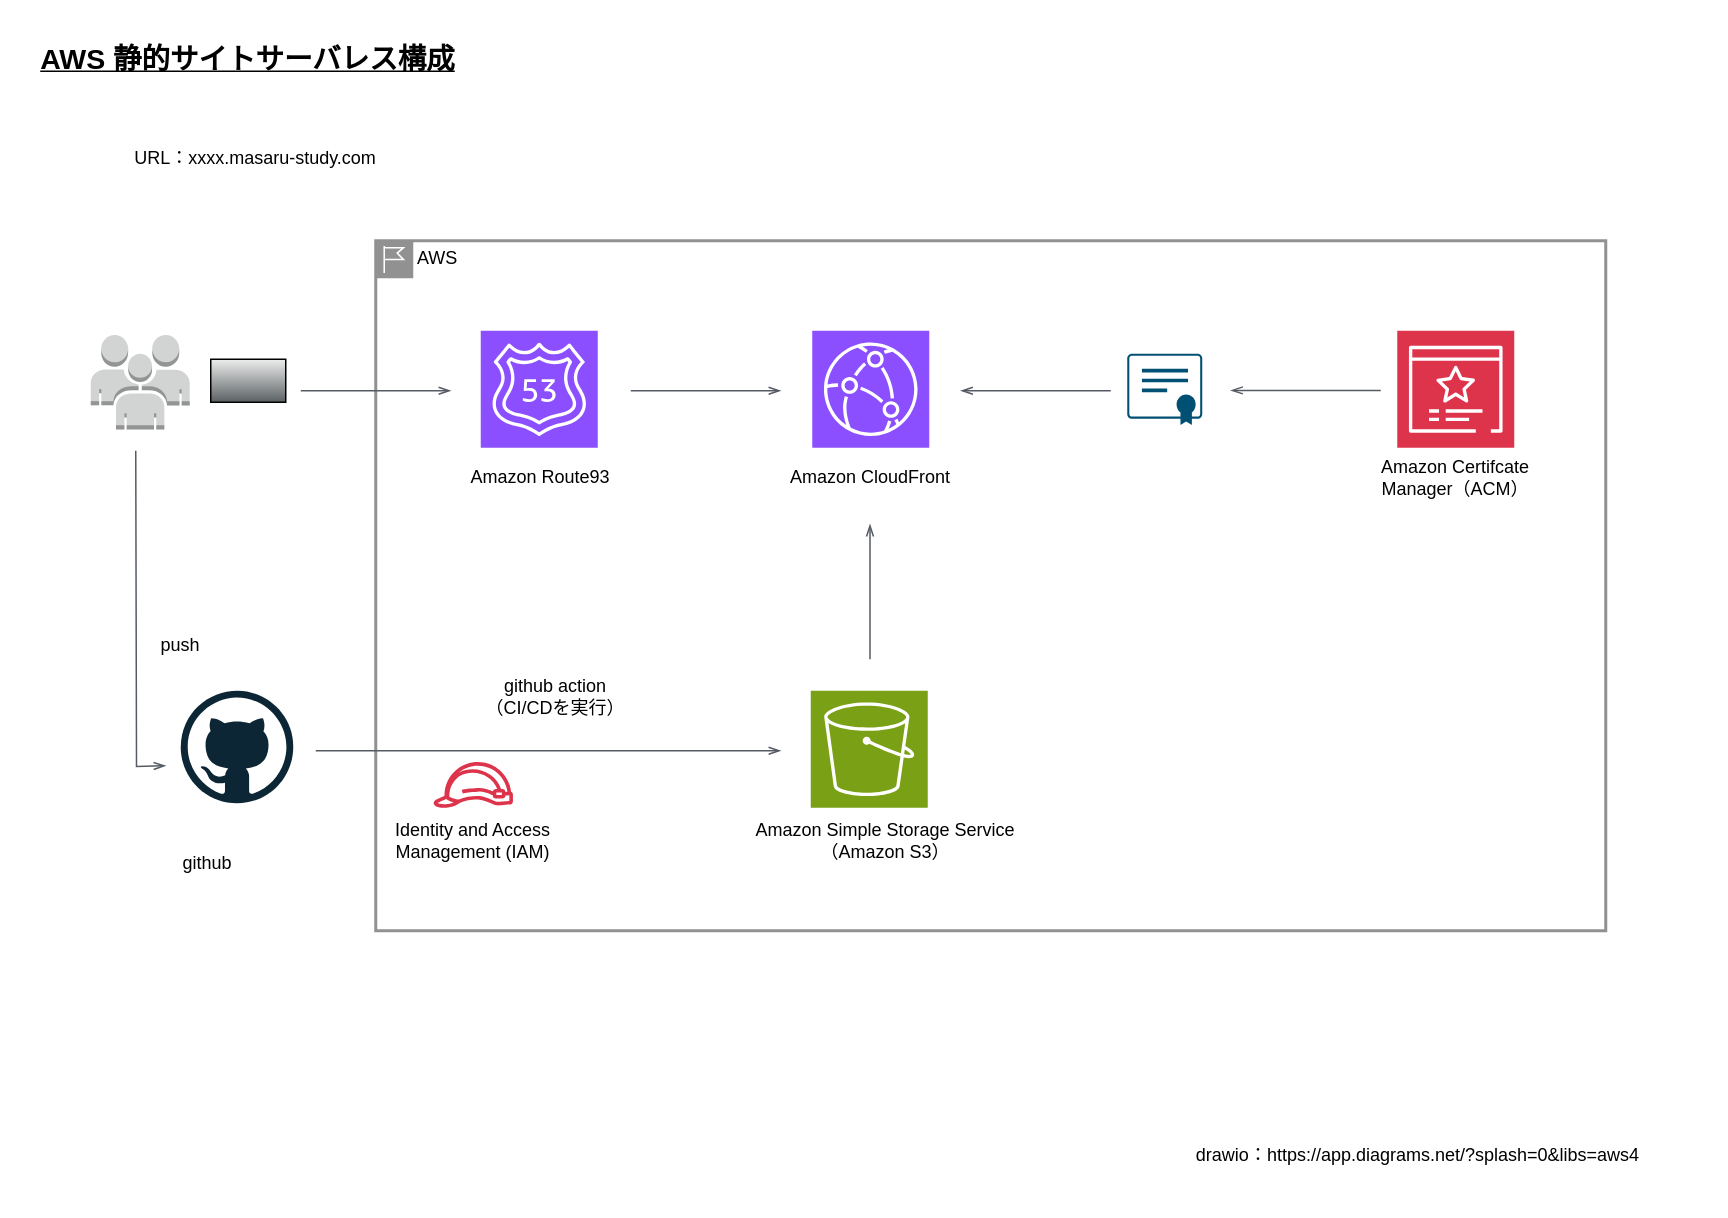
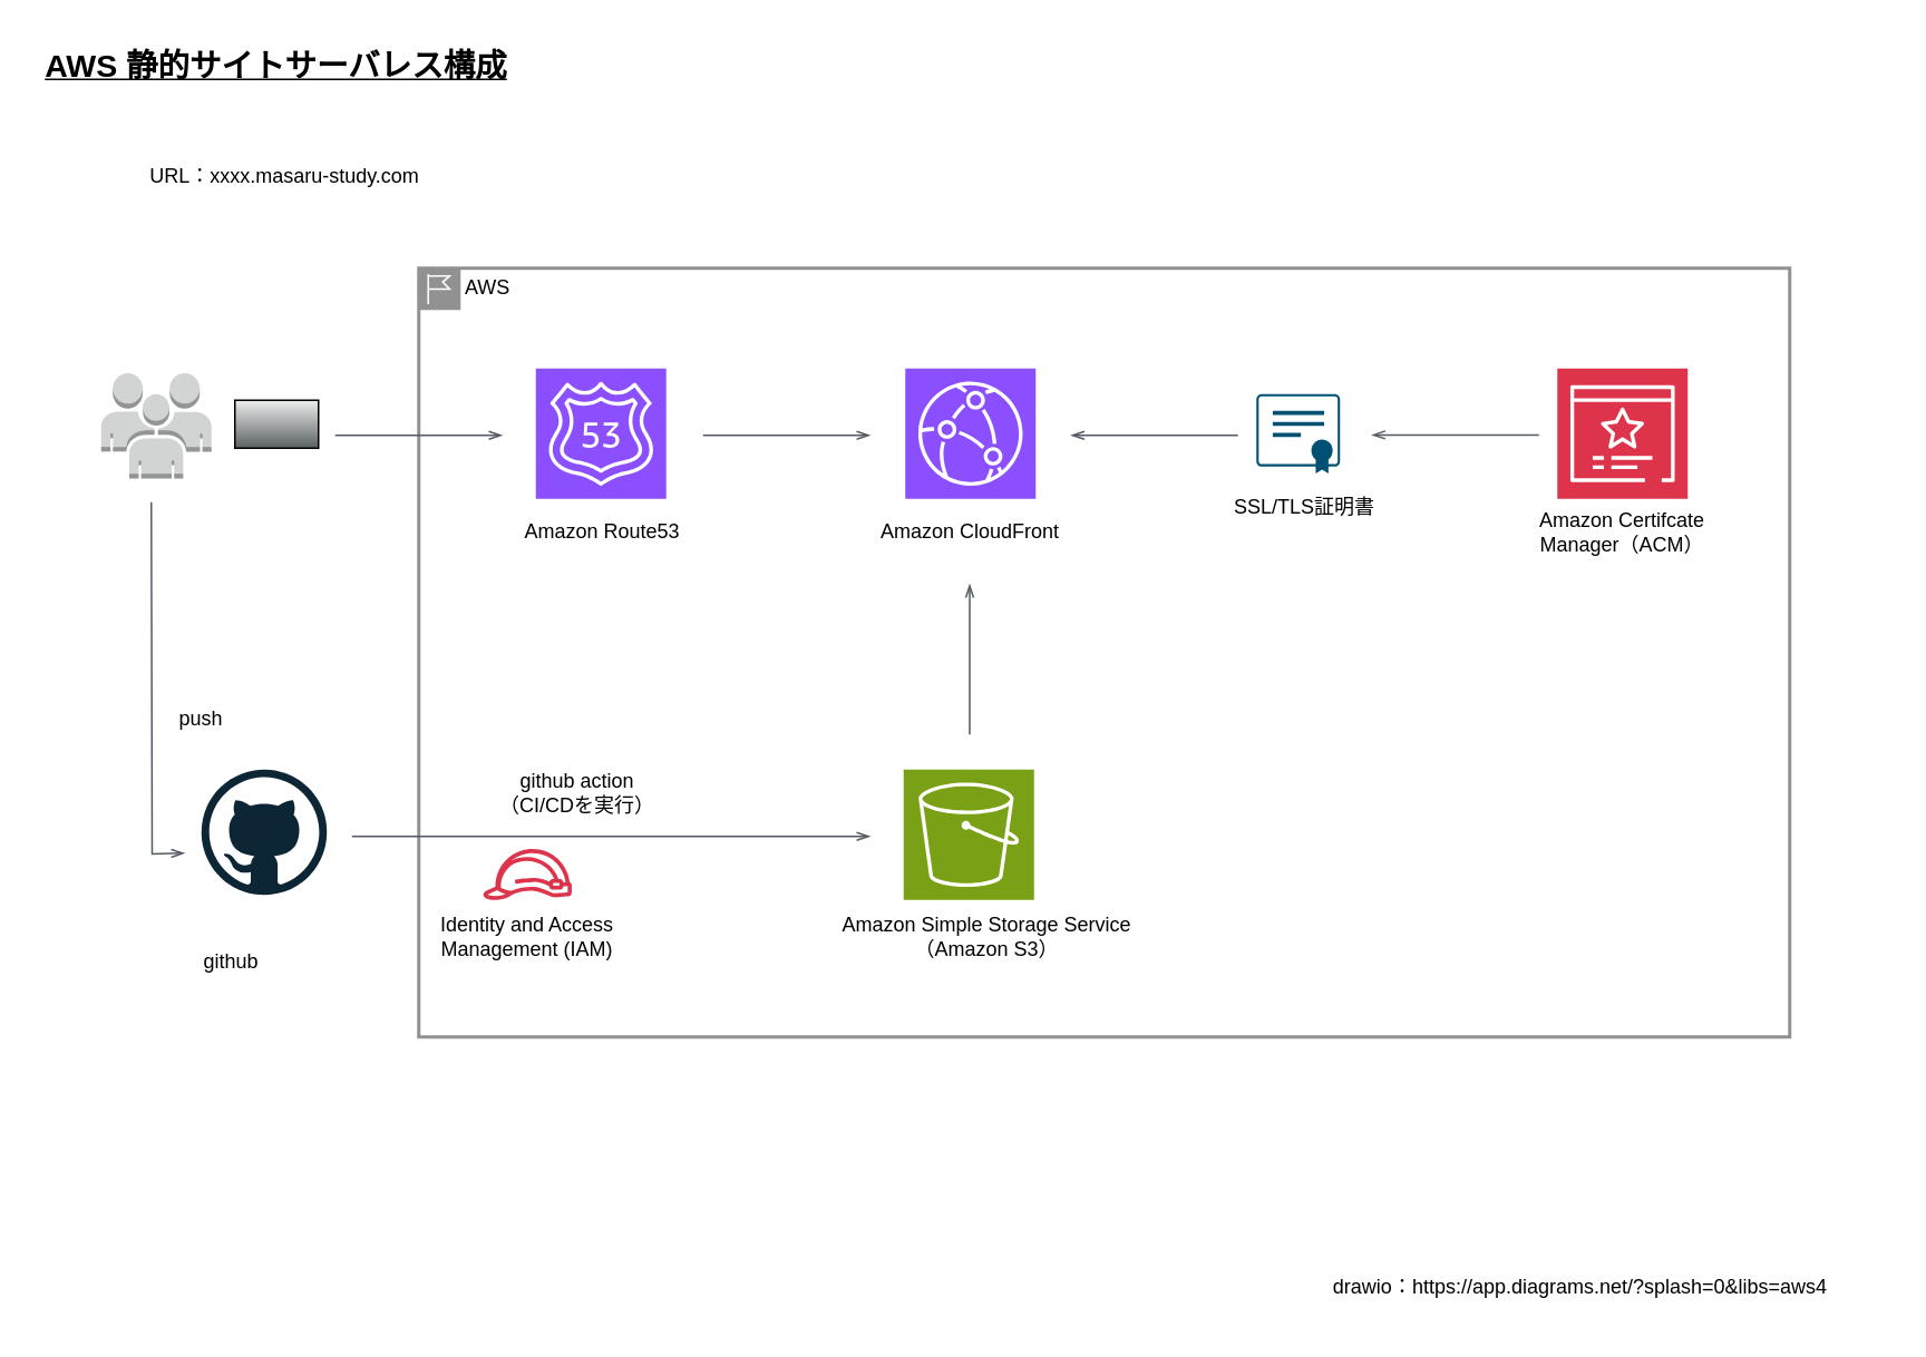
+ <mxCell id="13" value="SSL/TLS証明書" style="text;html=1;align=center;verticalAlign=middle;whiteSpace=wrap;rounded=0;" vertex="1" parent="11"><mxGeometry y="47.5" width="120" height="40" as="geometry" /></mxCell>
- <mxCell id="19" value="Amazon Route93" style="text;html=1;align=center;verticalAlign=middle;whiteSpace=wrap;rounded=0;" vertex="1" parent="17"><mxGeometry y="78.0" width="120" height="40" as="geometry" /></mxCell>
+ <mxCell id="19" value="Amazon Route53" style="text;html=1;align=center;verticalAlign=middle;whiteSpace=wrap;rounded=0;" vertex="1" parent="17"><mxGeometry y="78.0" width="120" height="40" as="geometry" /></mxCell>
- <mxCell id="29" value="github action&lt;div&gt;（CI/CDを実行）&lt;/div&gt;" style="text;html=1;align=center;verticalAlign=middle;whiteSpace=wrap;rounded=0;" vertex="1" parent="1"><mxGeometry x="285" y="444" width="170" height="40" as="geometry" /></mxCell>
+ <mxCell id="29" value="github action&lt;div&gt;（CI/CDを実行）&lt;/div&gt;" style="text;html=1;align=center;verticalAlign=middle;whiteSpace=wrap;rounded=0;" vertex="1" parent="1"><mxGeometry x="260" y="454" width="170" height="40" as="geometry" /></mxCell>
